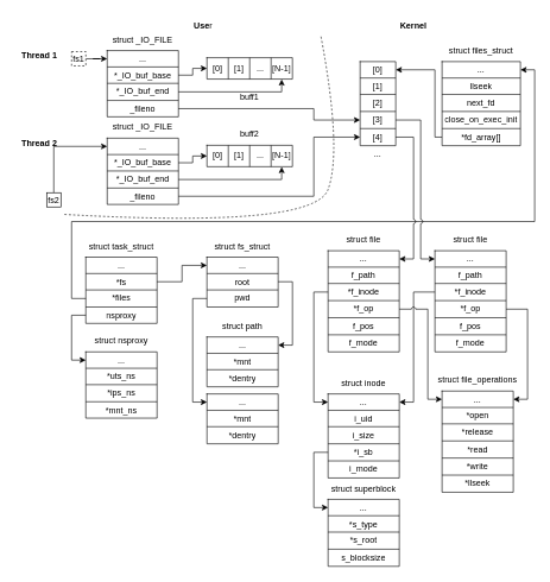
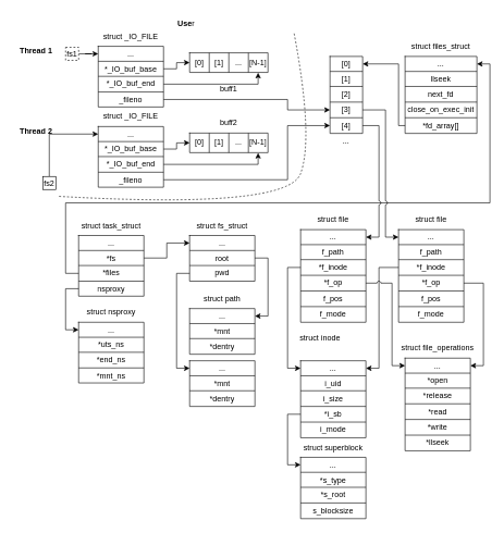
- <mxCell id="171" value="&lt;div&gt;&lt;b&gt;Kernel&lt;br&gt;&lt;/b&gt;&lt;/div&gt;" style="text;html=1;strokeColor=none;fillColor=none;align=center;verticalAlign=middle;whiteSpace=wrap;rounded=0;" vertex="1" parent="1"><mxGeometry x="535" y="20" width="90" height="30" as="geometry" /></mxCell>
- <mxCell id="84" value="struct inode" style="text;html=1;strokeColor=none;fillColor=none;align=center;verticalAlign=middle;whiteSpace=wrap;rounded=0;" vertex="1" parent="1"><mxGeometry x="450" y="522" width="120" height="30" as="geometry" /></mxCell>
+ <mxCell id="84" value="struct inode" style="text;html=1;strokeColor=none;fillColor=none;align=center;verticalAlign=middle;whiteSpace=wrap;rounded=0;" vertex="1" parent="1"><mxGeometry x="430" y="502" width="120" height="30" as="geometry" /></mxCell>
- <mxCell id="18" value="*ips_ns" style="shape=partialRectangle;html=1;whiteSpace=wrap;connectable=0;fillColor=none;top=0;left=0;bottom=0;right=0;overflow=hidden;" vertex="1" parent="17"><mxGeometry width="100" height="24" as="geometry"><mxRectangle width="100" height="24" as="alternateBounds" /></mxGeometry></mxCell>
+ <mxCell id="18" value="*end_ns" style="shape=partialRectangle;html=1;whiteSpace=wrap;connectable=0;fillColor=none;top=0;left=0;bottom=0;right=0;overflow=hidden;" vertex="1" parent="17"><mxGeometry width="100" height="24" as="geometry"><mxRectangle width="100" height="24" as="alternateBounds" /></mxGeometry></mxCell>
